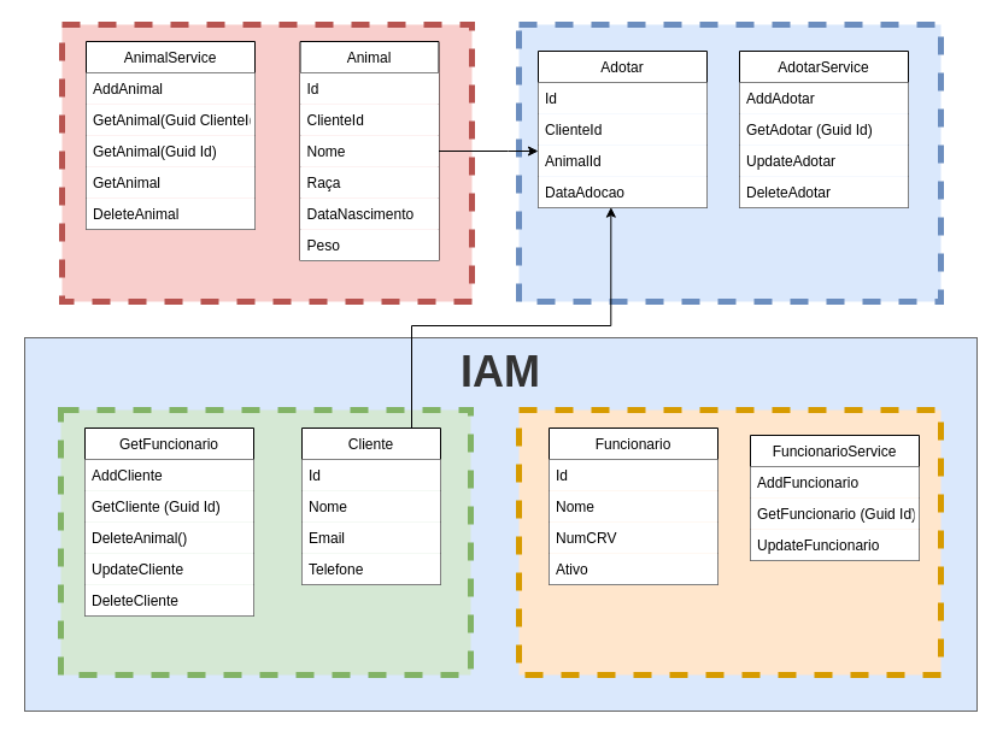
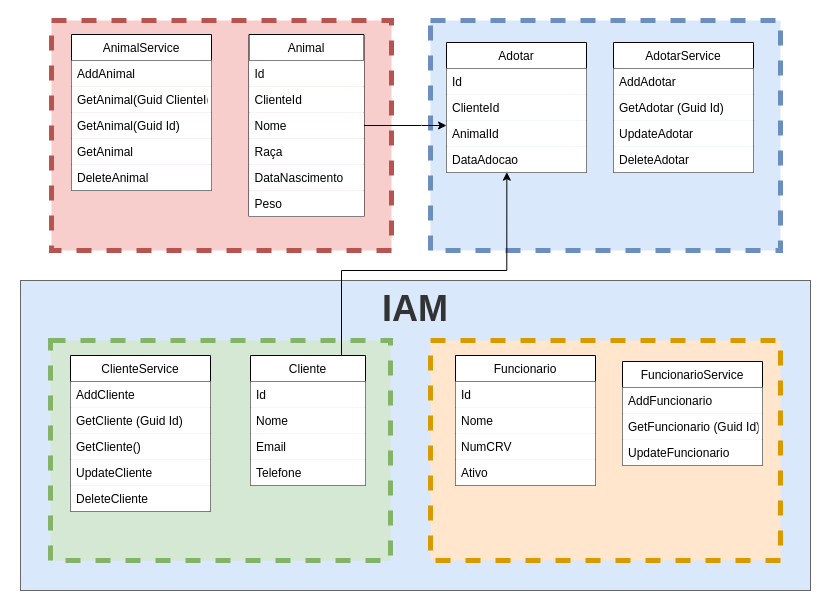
- <mxCell id="46" value="GetFuncionario" style="swimlane;fontStyle=0;childLayout=stackLayout;horizontal=1;startSize=26;horizontalStack=0;resizeParent=1;resizeParentMax=0;resizeLast=0;collapsible=1;marginBottom=0;" parent="1" vertex="1"><mxGeometry x="70" y="355" width="140" height="156" as="geometry" /></mxCell>
+ <mxCell id="46" value="ClienteService" style="swimlane;fontStyle=0;childLayout=stackLayout;horizontal=1;startSize=26;horizontalStack=0;resizeParent=1;resizeParentMax=0;resizeLast=0;collapsible=1;marginBottom=0;" parent="1" vertex="1"><mxGeometry x="70" y="355" width="140" height="156" as="geometry" /></mxCell>
- <mxCell id="49" value="DeleteAnimal()&#10;" style="text;strokeColor=none;align=left;verticalAlign=top;spacingLeft=4;spacingRight=4;overflow=hidden;rotatable=0;points=[[0,0.5],[1,0.5]];portConstraint=eastwest;fillColor=#ffffff;" parent="46" vertex="1"><mxGeometry y="78" width="140" height="26" as="geometry" /></mxCell>
+ <mxCell id="49" value="GetCliente()&#10;" style="text;strokeColor=none;align=left;verticalAlign=top;spacingLeft=4;spacingRight=4;overflow=hidden;rotatable=0;points=[[0,0.5],[1,0.5]];portConstraint=eastwest;fillColor=#ffffff;" parent="46" vertex="1"><mxGeometry y="78" width="140" height="26" as="geometry" /></mxCell>
